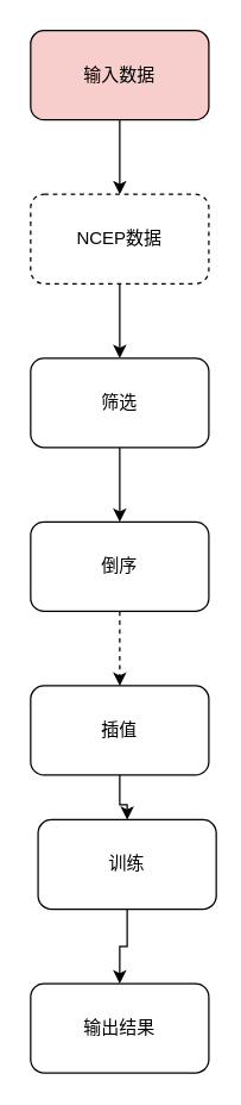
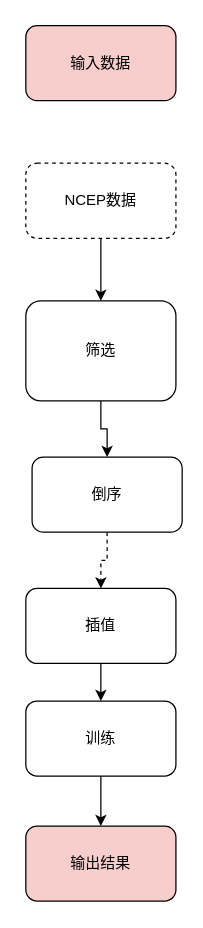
- <mxCell id="2" style="edgeStyle=orthogonalEdgeStyle;rounded=0;orthogonalLoop=1;jettySize=auto;html=1;exitX=0.5;exitY=1;exitDx=0;exitDy=0;" edge="1" parent="1" source="3" target="5"><mxGeometry relative="1" as="geometry" /></mxCell>
- <mxCell id="7" value="筛选" style="rounded=1;whiteSpace=wrap;html=1;" parent="1" vertex="1"><mxGeometry x="20" y="240" width="120" height="60" as="geometry" /></mxCell>
+ <mxCell id="7" value="筛选" style="rounded=1;whiteSpace=wrap;html=1;" parent="1" vertex="1"><mxGeometry x="20" y="240" width="120" height="80" as="geometry" /></mxCell>
- <mxCell id="9" value="倒序" style="rounded=1;whiteSpace=wrap;html=1;" parent="1" vertex="1"><mxGeometry x="20" y="350" width="120" height="60" as="geometry" /></mxCell>
+ <mxCell id="9" value="倒序" style="rounded=1;whiteSpace=wrap;html=1;" parent="1" vertex="1"><mxGeometry x="25" y="365" width="120" height="60" as="geometry" /></mxCell>
- <mxCell id="11" value="插值" style="rounded=1;whiteSpace=wrap;html=1;" parent="1" vertex="1"><mxGeometry x="20" y="460" width="120" height="60" as="geometry" /></mxCell>
+ <mxCell id="11" value="插值" style="rounded=1;whiteSpace=wrap;html=1;" parent="1" vertex="1"><mxGeometry x="20" y="470" width="120" height="60" as="geometry" /></mxCell>
- <mxCell id="13" value="训练" style="rounded=1;whiteSpace=wrap;html=1;" parent="1" vertex="1"><mxGeometry x="25" y="550" width="120" height="60" as="geometry" /></mxCell>
+ <mxCell id="13" value="训练" style="rounded=1;whiteSpace=wrap;html=1;" parent="1" vertex="1"><mxGeometry x="20" y="560" width="120" height="60" as="geometry" /></mxCell>
- <mxCell id="14" value="输出结果" style="rounded=1;whiteSpace=wrap;html=1;" vertex="1" parent="1"><mxGeometry x="20" y="660" width="120" height="60" as="geometry" /></mxCell>
+ <mxCell id="14" value="输出结果" style="rounded=1;whiteSpace=wrap;html=1;fillColor=#f8cecc;" vertex="1" parent="1"><mxGeometry x="20" y="660" width="120" height="60" as="geometry" /></mxCell>
